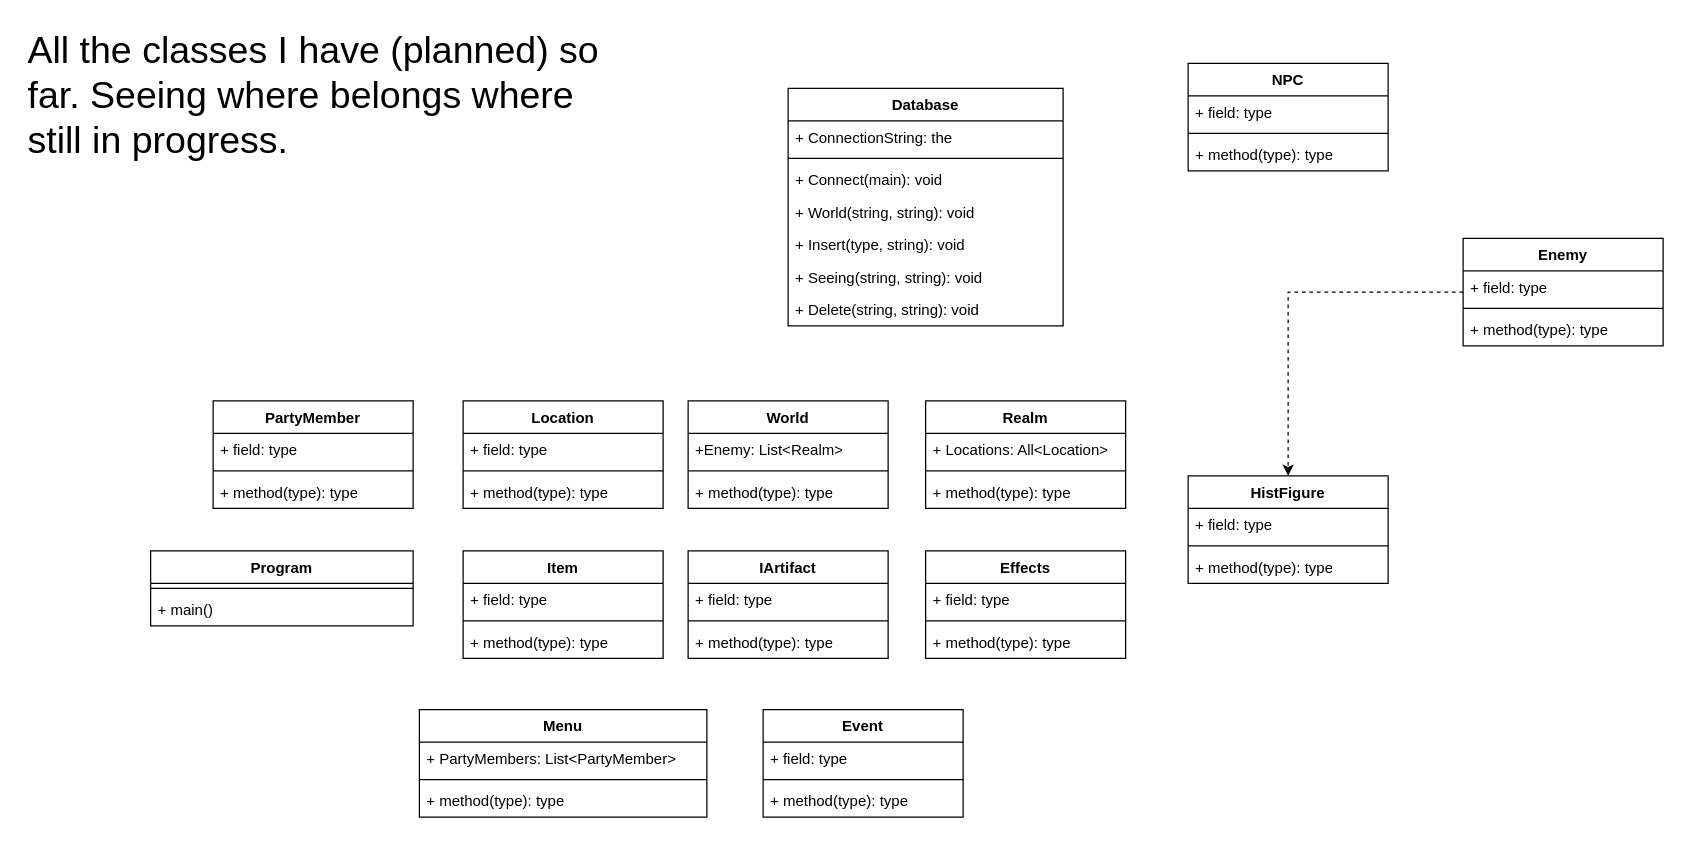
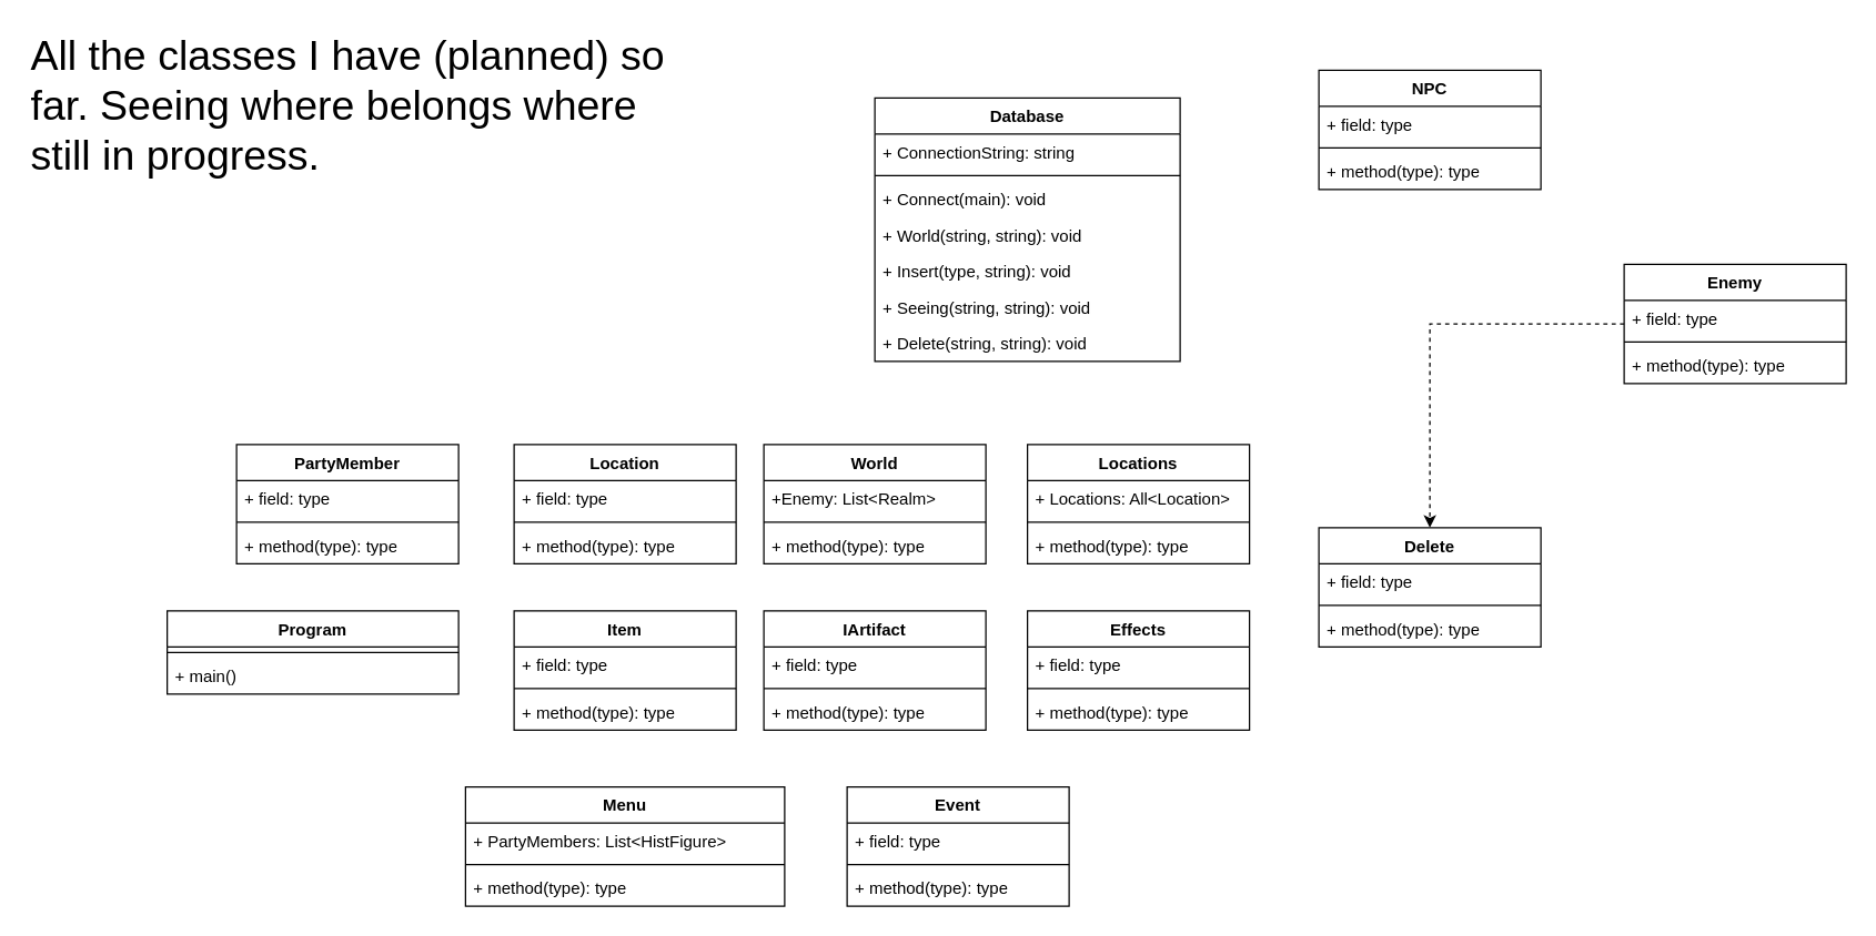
- <mxCell id="6" value="+ ConnectionString: the" style="text;strokeColor=none;fillColor=none;align=left;verticalAlign=top;spacingLeft=4;spacingRight=4;overflow=hidden;rotatable=0;points=[[0,0.5],[1,0.5]];portConstraint=eastwest;whiteSpace=wrap;html=1;" parent="5" vertex="1"><mxGeometry y="26" width="220" height="26" as="geometry" /></mxCell>
+ <mxCell id="6" value="+ ConnectionString: string" style="text;strokeColor=none;fillColor=none;align=left;verticalAlign=top;spacingLeft=4;spacingRight=4;overflow=hidden;rotatable=0;points=[[0,0.5],[1,0.5]];portConstraint=eastwest;whiteSpace=wrap;html=1;" parent="5" vertex="1"><mxGeometry y="26" width="220" height="26" as="geometry" /></mxCell>
- <mxCell id="37" value="Realm" style="swimlane;fontStyle=1;align=center;verticalAlign=top;childLayout=stackLayout;horizontal=1;startSize=26;horizontalStack=0;resizeParent=1;resizeParentMax=0;resizeLast=0;collapsible=1;marginBottom=0;whiteSpace=wrap;html=1;" parent="1" vertex="1"><mxGeometry x="740" y="320" width="160" height="86" as="geometry" /></mxCell>
+ <mxCell id="37" value="Locations" style="swimlane;fontStyle=1;align=center;verticalAlign=top;childLayout=stackLayout;horizontal=1;startSize=26;horizontalStack=0;resizeParent=1;resizeParentMax=0;resizeLast=0;collapsible=1;marginBottom=0;whiteSpace=wrap;html=1;" parent="1" vertex="1"><mxGeometry x="740" y="320" width="160" height="86" as="geometry" /></mxCell>
- <mxCell id="21" value="HistFigure" style="swimlane;fontStyle=1;align=center;verticalAlign=top;childLayout=stackLayout;horizontal=1;startSize=26;horizontalStack=0;resizeParent=1;resizeParentMax=0;resizeLast=0;collapsible=1;marginBottom=0;whiteSpace=wrap;html=1;" parent="1" vertex="1"><mxGeometry x="950" y="380" width="160" height="86" as="geometry" /></mxCell>
+ <mxCell id="21" value="Delete" style="swimlane;fontStyle=1;align=center;verticalAlign=top;childLayout=stackLayout;horizontal=1;startSize=26;horizontalStack=0;resizeParent=1;resizeParentMax=0;resizeLast=0;collapsible=1;marginBottom=0;whiteSpace=wrap;html=1;" parent="1" vertex="1"><mxGeometry x="950" y="380" width="160" height="86" as="geometry" /></mxCell>
- <mxCell id="30" value="+ PartyMembers: List&amp;lt;PartyMember&amp;gt;" style="text;strokeColor=none;fillColor=none;align=left;verticalAlign=top;spacingLeft=4;spacingRight=4;overflow=hidden;rotatable=0;points=[[0,0.5],[1,0.5]];portConstraint=eastwest;whiteSpace=wrap;html=1;" parent="29" vertex="1"><mxGeometry y="26" width="230" height="26" as="geometry" /></mxCell>
+ <mxCell id="30" value="+ PartyMembers: List&amp;lt;HistFigure&amp;gt;" style="text;strokeColor=none;fillColor=none;align=left;verticalAlign=top;spacingLeft=4;spacingRight=4;overflow=hidden;rotatable=0;points=[[0,0.5],[1,0.5]];portConstraint=eastwest;whiteSpace=wrap;html=1;" parent="29" vertex="1"><mxGeometry y="26" width="230" height="26" as="geometry" /></mxCell>
